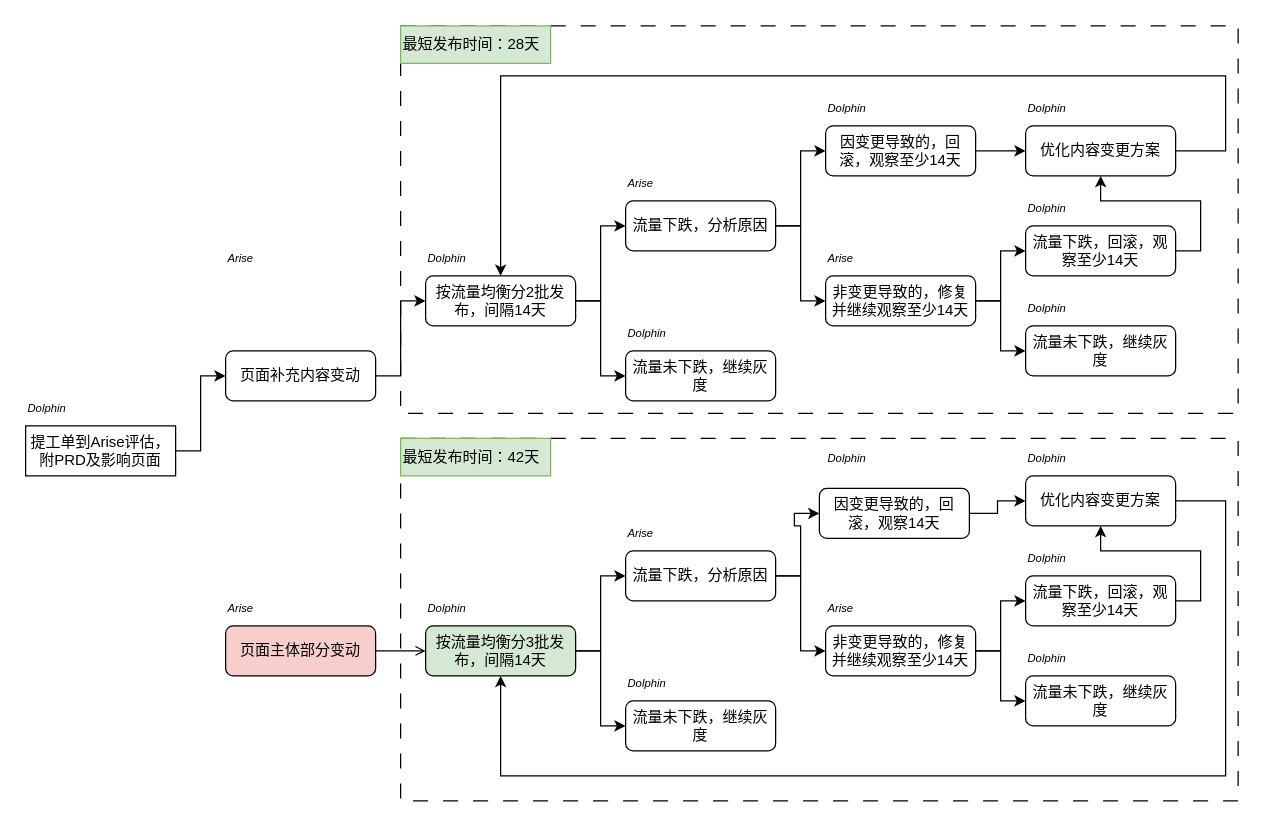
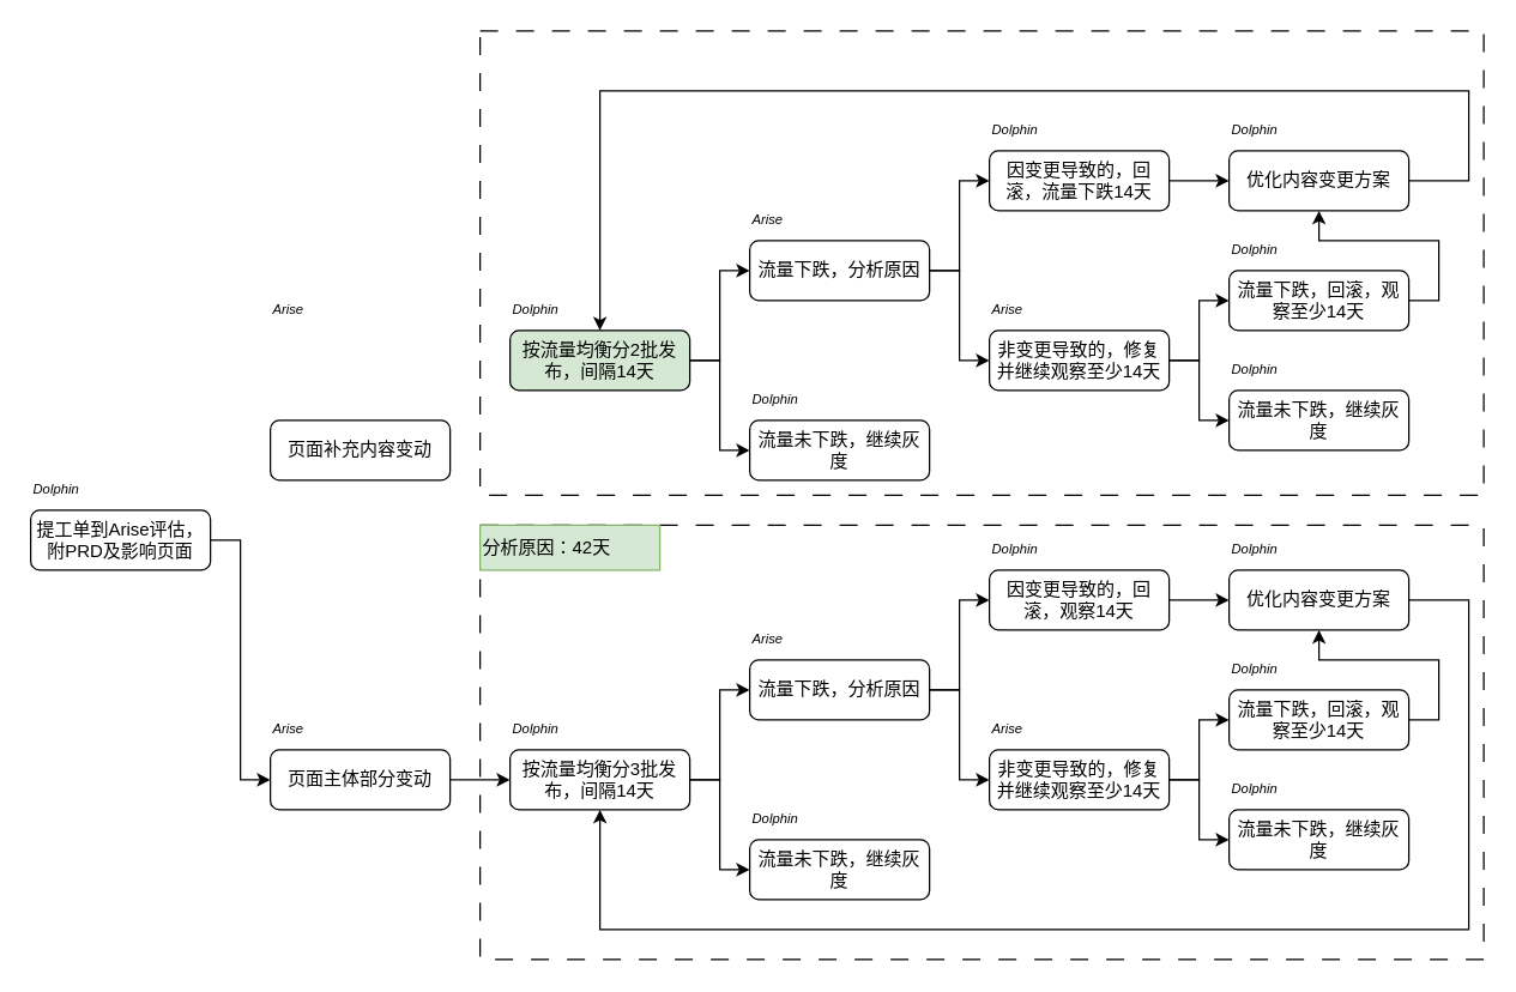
- <mxCell id="64" value="最短发布时间：28天" style="text;html=1;align=left;verticalAlign=middle;whiteSpace=wrap;rounded=0;fillColor=#d5e8d4;strokeColor=#82b366;" vertex="1" parent="1"><mxGeometry x="320" y="20" width="120" height="30" as="geometry" /></mxCell>
- <mxCell id="19" value="因变更导致的，回滚，观察至少14天" style="rounded=1;whiteSpace=wrap;html=1;" vertex="1" parent="1"><mxGeometry x="660" y="100" width="120" height="40" as="geometry" /></mxCell>
+ <mxCell id="19" value="因变更导致的，回滚，流量下跌14天" style="rounded=1;whiteSpace=wrap;html=1;" vertex="1" parent="1"><mxGeometry x="660" y="100" width="120" height="40" as="geometry" /></mxCell>
- <mxCell id="13" value="按流量均衡分2批发布，间隔14天" style="rounded=1;whiteSpace=wrap;html=1;" vertex="1" parent="1"><mxGeometry x="340" y="220" width="120" height="40" as="geometry" /></mxCell>
+ <mxCell id="13" value="按流量均衡分2批发布，间隔14天" style="rounded=1;whiteSpace=wrap;html=1;fillColor=#d5e8d4;" vertex="1" parent="1"><mxGeometry x="340" y="220" width="120" height="40" as="geometry" /></mxCell>
- <mxCell id="7" style="edgeStyle=orthogonalEdgeStyle;rounded=0;orthogonalLoop=1;jettySize=auto;html=1;exitX=1;exitY=0.5;exitDx=0;exitDy=0;entryX=0;entryY=0.5;entryDx=0;entryDy=0;" edge="1" parent="1" source="8" target="13"><mxGeometry relative="1" as="geometry" /></mxCell>
- <mxCell id="4" style="edgeStyle=orthogonalEdgeStyle;rounded=0;orthogonalLoop=1;jettySize=auto;html=1;exitX=1;exitY=0.5;exitDx=0;exitDy=0;entryX=0;entryY=0.5;entryDx=0;entryDy=0;" edge="1" parent="1" source="6" target="8"><mxGeometry relative="1" as="geometry" /></mxCell>
- <mxCell id="6" value="提工单到Arise评估，附PRD及影响页面" style="whiteSpace=wrap;html=1;rounded=0;" vertex="1" parent="1"><mxGeometry x="20" y="340" width="120" height="40" as="geometry" /></mxCell>
+ <mxCell id="6" value="提工单到Arise评估，附PRD及影响页面" style="rounded=1;whiteSpace=wrap;html=1;" vertex="1" parent="1"><mxGeometry x="20" y="340" width="120" height="40" as="geometry" /></mxCell>
- <mxCell id="65" value="最短发布时间：42天" style="text;html=1;align=left;verticalAlign=middle;whiteSpace=wrap;rounded=0;fillColor=#d5e8d4;strokeColor=#82b366;" vertex="1" parent="1"><mxGeometry x="320" y="350" width="120" height="30" as="geometry" /></mxCell>
+ <mxCell id="65" value="分析原因：42天" style="text;html=1;align=left;verticalAlign=middle;whiteSpace=wrap;rounded=0;fillColor=#d5e8d4;strokeColor=#82b366;" vertex="1" parent="1"><mxGeometry x="320" y="350" width="120" height="30" as="geometry" /></mxCell>
- <mxCell id="30" value="因变更导致的，回滚，观察14天" style="rounded=1;whiteSpace=wrap;html=1;" vertex="1" parent="1"><mxGeometry x="655" y="390" width="120" height="40" as="geometry" /></mxCell>
+ <mxCell id="30" value="因变更导致的，回滚，观察14天" style="rounded=1;whiteSpace=wrap;html=1;" vertex="1" parent="1"><mxGeometry x="660" y="380" width="120" height="40" as="geometry" /></mxCell>
+ <mxCell id="5" style="edgeStyle=orthogonalEdgeStyle;rounded=0;orthogonalLoop=1;jettySize=auto;html=1;exitX=1;exitY=0.5;exitDx=0;exitDy=0;entryX=0;entryY=0.5;entryDx=0;entryDy=0;" edge="1" parent="1" source="6" target="10"><mxGeometry relative="1" as="geometry" /></mxCell>
- <mxCell id="10" value="页面主体部分变动" style="rounded=1;whiteSpace=wrap;html=1;fillColor=#f8cecc;" vertex="1" parent="1"><mxGeometry x="180" y="500" width="120" height="40" as="geometry" /></mxCell>
+ <mxCell id="10" value="页面主体部分变动" style="rounded=1;whiteSpace=wrap;html=1;" vertex="1" parent="1"><mxGeometry x="180" y="500" width="120" height="40" as="geometry" /></mxCell>
- <mxCell id="9" style="edgeStyle=orthogonalEdgeStyle;rounded=0;orthogonalLoop=1;jettySize=auto;html=1;exitX=1;exitY=0.5;exitDx=0;exitDy=0;entryX=0;entryY=0.5;entryDx=0;entryDy=0;endArrow=open;" edge="1" parent="1" source="10" target="24"><mxGeometry relative="1" as="geometry" /></mxCell>
+ <mxCell id="9" style="edgeStyle=orthogonalEdgeStyle;rounded=0;orthogonalLoop=1;jettySize=auto;html=1;exitX=1;exitY=0.5;exitDx=0;exitDy=0;entryX=0;entryY=0.5;entryDx=0;entryDy=0;" edge="1" parent="1" source="10" target="24"><mxGeometry relative="1" as="geometry" /></mxCell>
- <mxCell id="24" value="按流量均衡分3批发布，间隔14天" style="rounded=1;whiteSpace=wrap;html=1;fillColor=#d5e8d4;" vertex="1" parent="1"><mxGeometry x="340" y="500" width="120" height="40" as="geometry" /></mxCell>
+ <mxCell id="24" value="按流量均衡分3批发布，间隔14天" style="rounded=1;whiteSpace=wrap;html=1;" vertex="1" parent="1"><mxGeometry x="340" y="500" width="120" height="40" as="geometry" /></mxCell>
